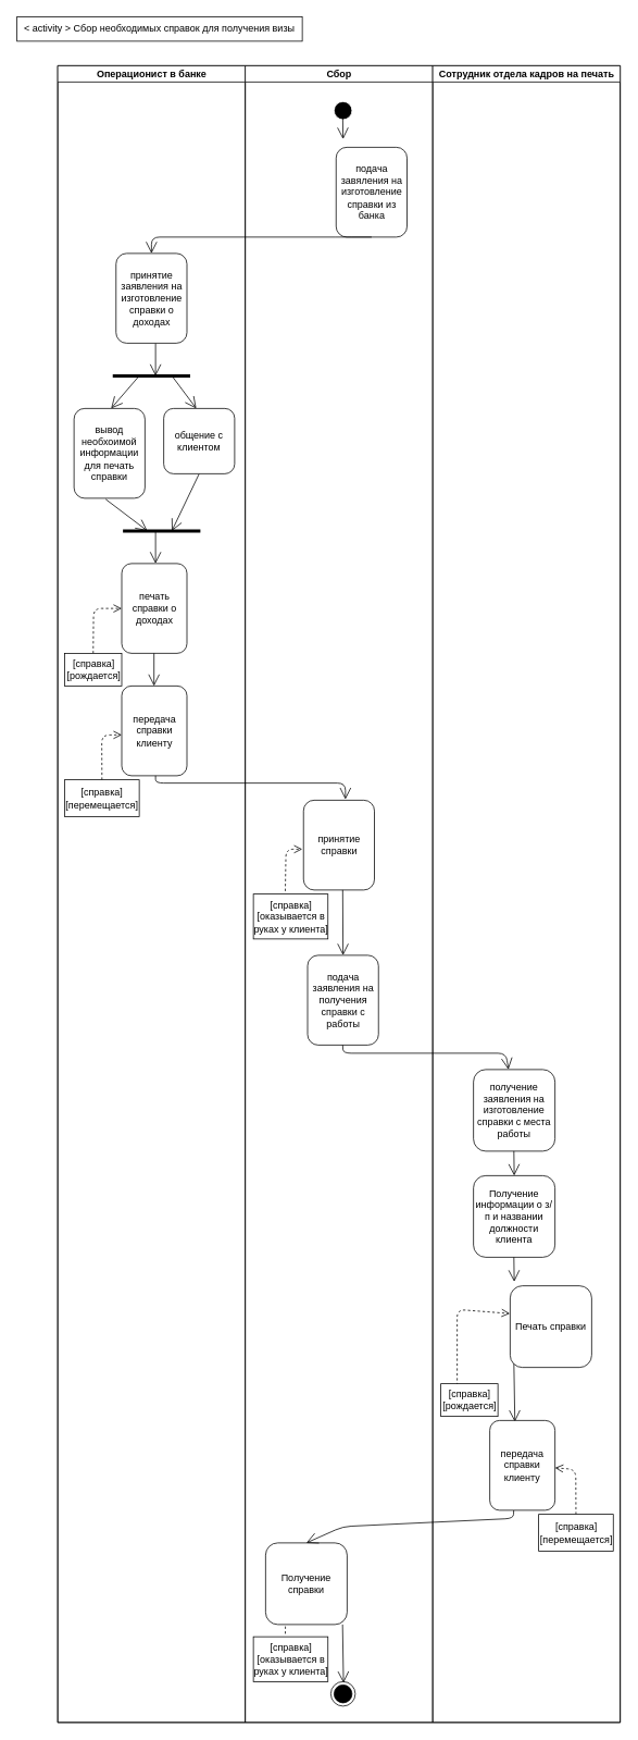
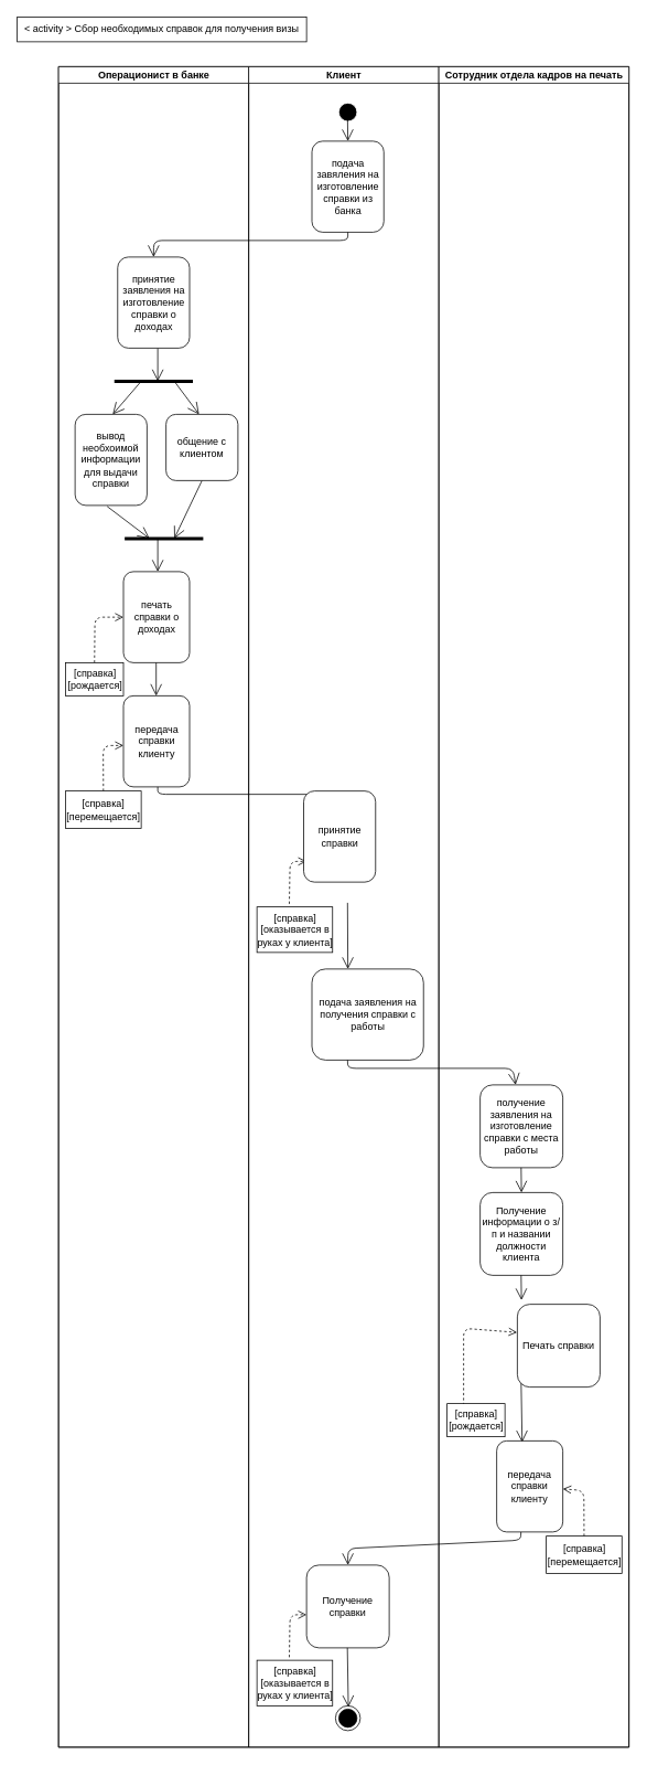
- <mxCell id="24" value="Сбор" style="swimlane;html=1;startSize=20;" parent="6" vertex="1"><mxGeometry x="230" width="230" height="2030" as="geometry" /></mxCell>
+ <mxCell id="24" value="Клиент" style="swimlane;html=1;startSize=20;" parent="6" vertex="1"><mxGeometry x="230" width="230" height="2030" as="geometry" /></mxCell>
- <mxCell id="32" value="подача завяления на изготовление справки из банка" style="shape=ext;rounded=1;html=1;whiteSpace=wrap;" vertex="1" parent="24"><mxGeometry x="111.5" y="100" width="87" height="110" as="geometry" /></mxCell>
+ <mxCell id="32" value="подача завяления на изготовление справки из банка" style="shape=ext;rounded=1;html=1;whiteSpace=wrap;" vertex="1" parent="24"><mxGeometry x="76.5" y="90" width="87" height="110" as="geometry" /></mxCell>
- <mxCell id="12" value="вывод необхоимой информации для печать справки" style="shape=ext;rounded=1;html=1;whiteSpace=wrap;" vertex="1" parent="7"><mxGeometry x="20" y="420" width="87" height="110" as="geometry" /></mxCell>
+ <mxCell id="12" value="вывод необхоимой информации для выдачи справки" style="shape=ext;rounded=1;html=1;whiteSpace=wrap;" vertex="1" parent="7"><mxGeometry x="20" y="420" width="87" height="110" as="geometry" /></mxCell>
- <mxCell id="29" value="принятие справки" style="shape=ext;rounded=1;html=1;whiteSpace=wrap;" vertex="1" parent="24"><mxGeometry x="71.5" y="900" width="87" height="110" as="geometry" /></mxCell>
+ <mxCell id="29" value="принятие справки" style="shape=ext;rounded=1;html=1;whiteSpace=wrap;" vertex="1" parent="24"><mxGeometry x="66.5" y="875" width="87" height="110" as="geometry" /></mxCell>
- <mxCell id="35" value="подача заявления на получения справки с работы" style="shape=ext;rounded=1;html=1;whiteSpace=wrap;" vertex="1" parent="24"><mxGeometry x="76.5" y="1090" width="87" height="110" as="geometry" /></mxCell>
+ <mxCell id="35" value="подача заявления на получения справки с работы" style="shape=ext;rounded=1;html=1;whiteSpace=wrap;" vertex="1" parent="24"><mxGeometry x="76.5" y="1090" width="135" height="110" as="geometry" /></mxCell>
- <mxCell id="37" value="Получение справки" style="shape=ext;rounded=1;html=1;whiteSpace=wrap;" vertex="1" parent="24"><mxGeometry x="25" y="1810" width="100" height="100" as="geometry" /></mxCell>
+ <mxCell id="37" value="Получение справки" style="shape=ext;rounded=1;html=1;whiteSpace=wrap;" vertex="1" parent="24"><mxGeometry x="70" y="1810" width="100" height="100" as="geometry" /></mxCell>
